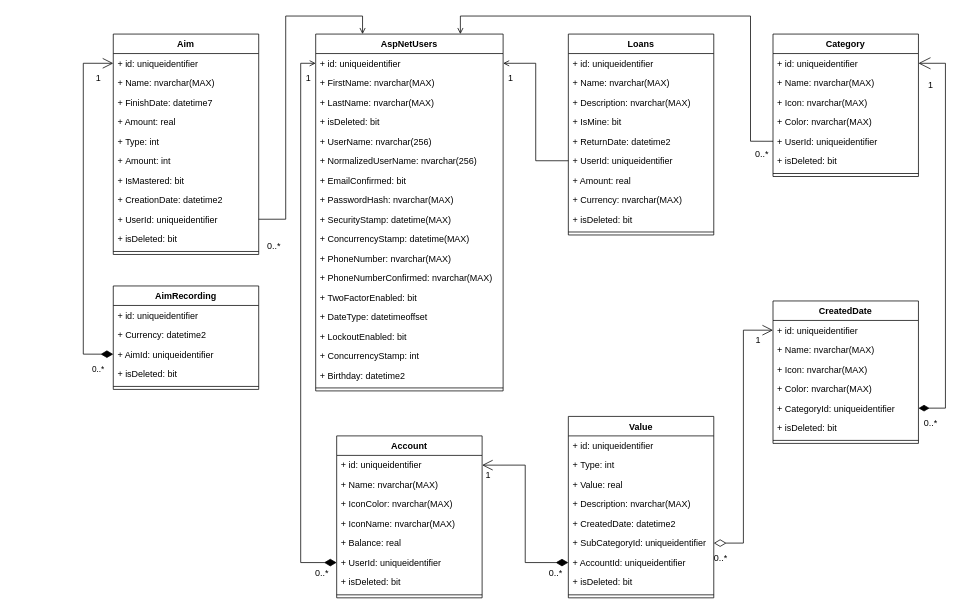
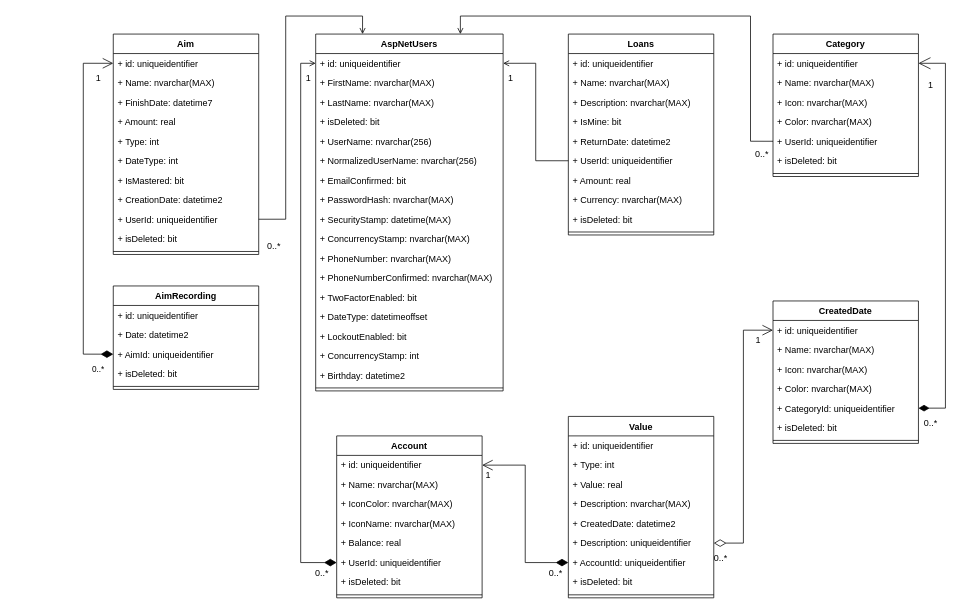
- <mxCell id="74" value="+ Amount: int" style="text;strokeColor=none;fillColor=none;align=left;verticalAlign=top;spacingLeft=4;spacingRight=4;overflow=hidden;rotatable=0;points=[[0,0.5],[1,0.5]];portConstraint=eastwest;" parent="68" vertex="1"><mxGeometry y="156" width="194" height="26" as="geometry" /></mxCell>
+ <mxCell id="74" value="+ DateType: int" style="text;strokeColor=none;fillColor=none;align=left;verticalAlign=top;spacingLeft=4;spacingRight=4;overflow=hidden;rotatable=0;points=[[0,0.5],[1,0.5]];portConstraint=eastwest;" parent="68" vertex="1"><mxGeometry y="156" width="194" height="26" as="geometry" /></mxCell>
- <mxCell id="40" value="+ ConcurrencyStamp: datetime(MAX)" style="text;strokeColor=none;fillColor=none;align=left;verticalAlign=top;spacingLeft=4;spacingRight=4;overflow=hidden;rotatable=0;points=[[0,0.5],[1,0.5]];portConstraint=eastwest;" parent="30" vertex="1"><mxGeometry y="260" width="250" height="26" as="geometry" /></mxCell>
+ <mxCell id="40" value="+ ConcurrencyStamp: nvarchar(MAX)" style="text;strokeColor=none;fillColor=none;align=left;verticalAlign=top;spacingLeft=4;spacingRight=4;overflow=hidden;rotatable=0;points=[[0,0.5],[1,0.5]];portConstraint=eastwest;" parent="30" vertex="1"><mxGeometry y="260" width="250" height="26" as="geometry" /></mxCell>
- <mxCell id="82" value="+ Currency: datetime2" style="text;strokeColor=none;fillColor=none;align=left;verticalAlign=top;spacingLeft=4;spacingRight=4;overflow=hidden;rotatable=0;points=[[0,0.5],[1,0.5]];portConstraint=eastwest;" parent="80" vertex="1"><mxGeometry y="52" width="194" height="26" as="geometry" /></mxCell>
+ <mxCell id="82" value="+ Date: datetime2" style="text;strokeColor=none;fillColor=none;align=left;verticalAlign=top;spacingLeft=4;spacingRight=4;overflow=hidden;rotatable=0;points=[[0,0.5],[1,0.5]];portConstraint=eastwest;" parent="80" vertex="1"><mxGeometry y="52" width="194" height="26" as="geometry" /></mxCell>
- <mxCell id="8" value="+ SubCategoryId: uniqueidentifier" style="text;strokeColor=none;fillColor=none;align=left;verticalAlign=top;spacingLeft=4;spacingRight=4;overflow=hidden;rotatable=0;points=[[0,0.5],[1,0.5]];portConstraint=eastwest;" parent="2" vertex="1"><mxGeometry y="156" width="194" height="26" as="geometry" /></mxCell>
+ <mxCell id="8" value="+ Description: uniqueidentifier" style="text;strokeColor=none;fillColor=none;align=left;verticalAlign=top;spacingLeft=4;spacingRight=4;overflow=hidden;rotatable=0;points=[[0,0.5],[1,0.5]];portConstraint=eastwest;" parent="2" vertex="1"><mxGeometry y="156" width="194" height="26" as="geometry" /></mxCell>
